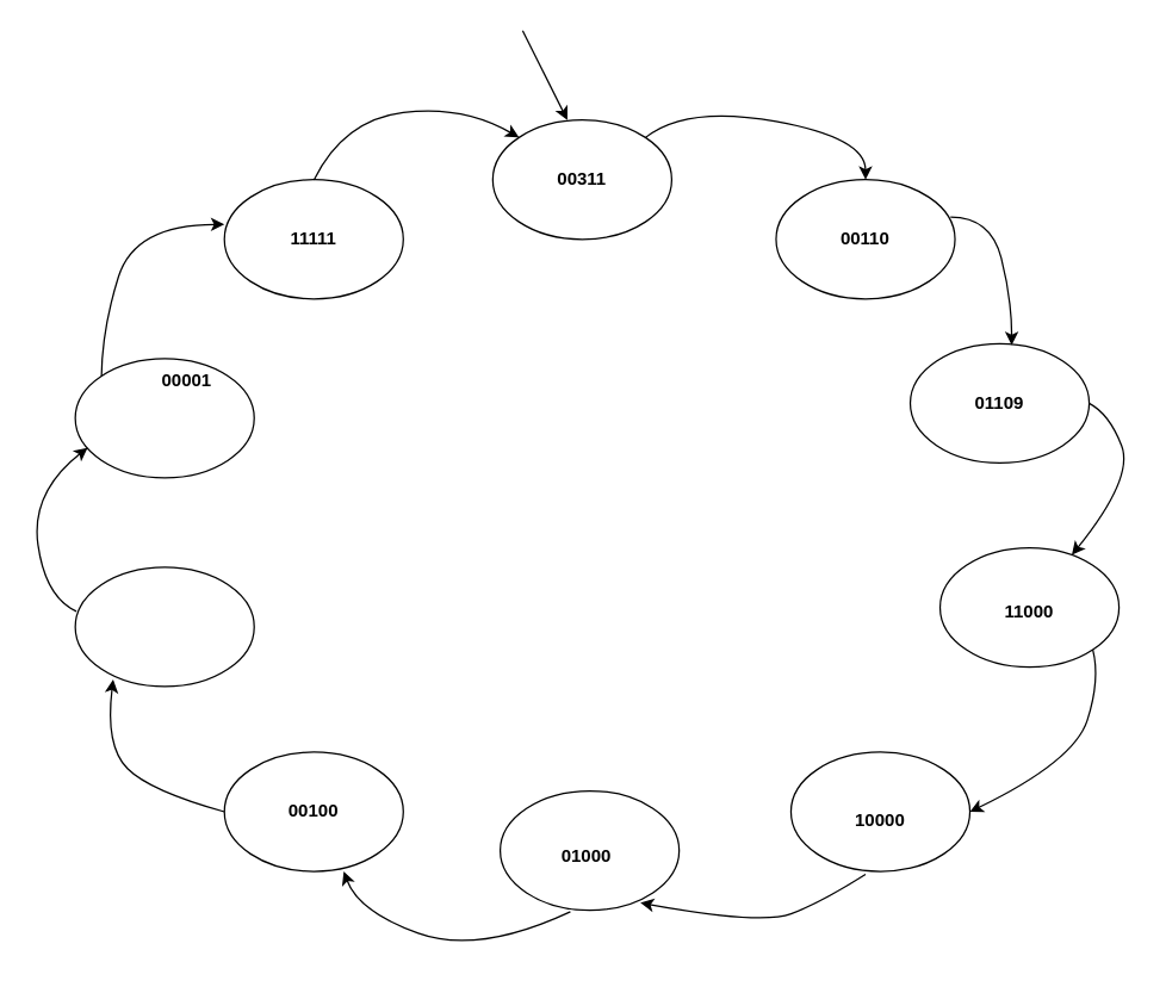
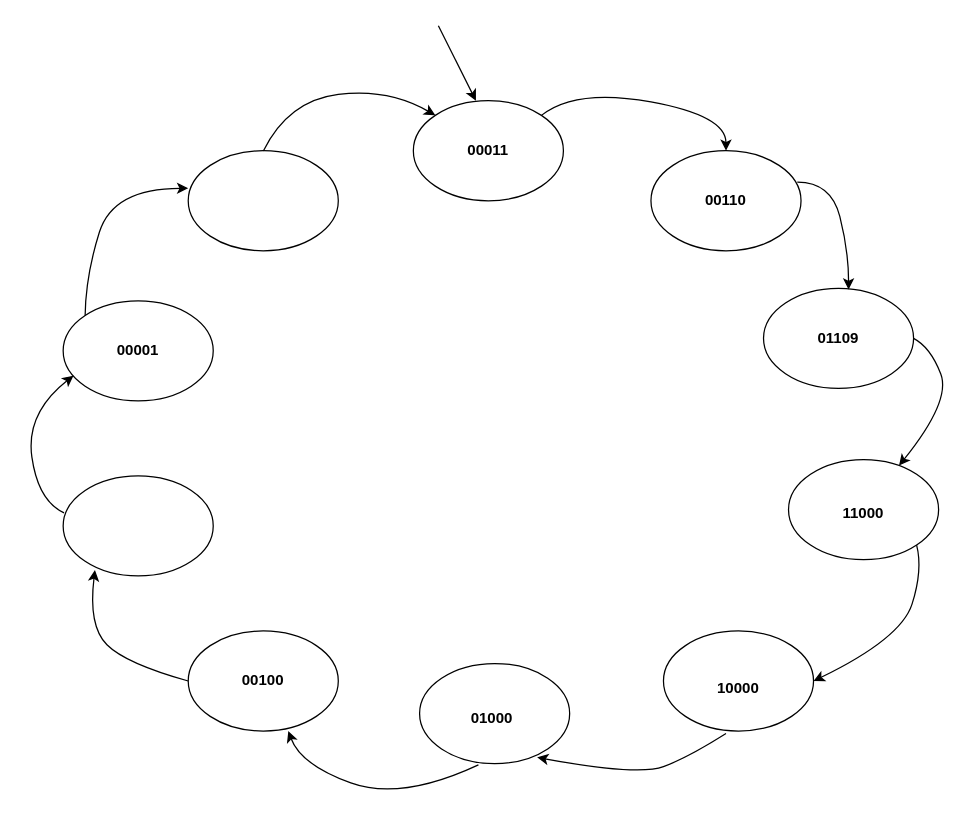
- <mxCell id="12" value="&lt;b&gt;00311&lt;/b&gt;" style="text;html=1;strokeColor=none;fillColor=none;align=center;verticalAlign=middle;whiteSpace=wrap;rounded=0;" vertex="1" parent="1"><mxGeometry x="370" y="110" width="40" height="20" as="geometry" /></mxCell>
+ <mxCell id="12" value="&lt;b&gt;00011&lt;/b&gt;" style="text;html=1;strokeColor=none;fillColor=none;align=center;verticalAlign=middle;whiteSpace=wrap;rounded=0;" vertex="1" parent="1"><mxGeometry x="370" y="110" width="40" height="20" as="geometry" /></mxCell>
- <mxCell id="20" value="&lt;b&gt;11111&lt;/b&gt;" style="text;html=1;strokeColor=none;fillColor=none;align=center;verticalAlign=middle;whiteSpace=wrap;rounded=0;" vertex="1" parent="1"><mxGeometry x="190" y="150" width="40" height="20" as="geometry" /></mxCell>
- <mxCell id="19" value="&lt;b&gt;00001&lt;/b&gt;" style="text;html=1;strokeColor=none;fillColor=none;align=center;verticalAlign=middle;whiteSpace=wrap;rounded=0;" vertex="1" parent="1"><mxGeometry x="105" y="245" width="40" height="20" as="geometry" /></mxCell>
+ <mxCell id="19" value="&lt;b&gt;00001&lt;/b&gt;" style="text;html=1;strokeColor=none;fillColor=none;align=center;verticalAlign=middle;whiteSpace=wrap;rounded=0;" vertex="1" parent="1"><mxGeometry x="90" y="270" width="40" height="20" as="geometry" /></mxCell>
